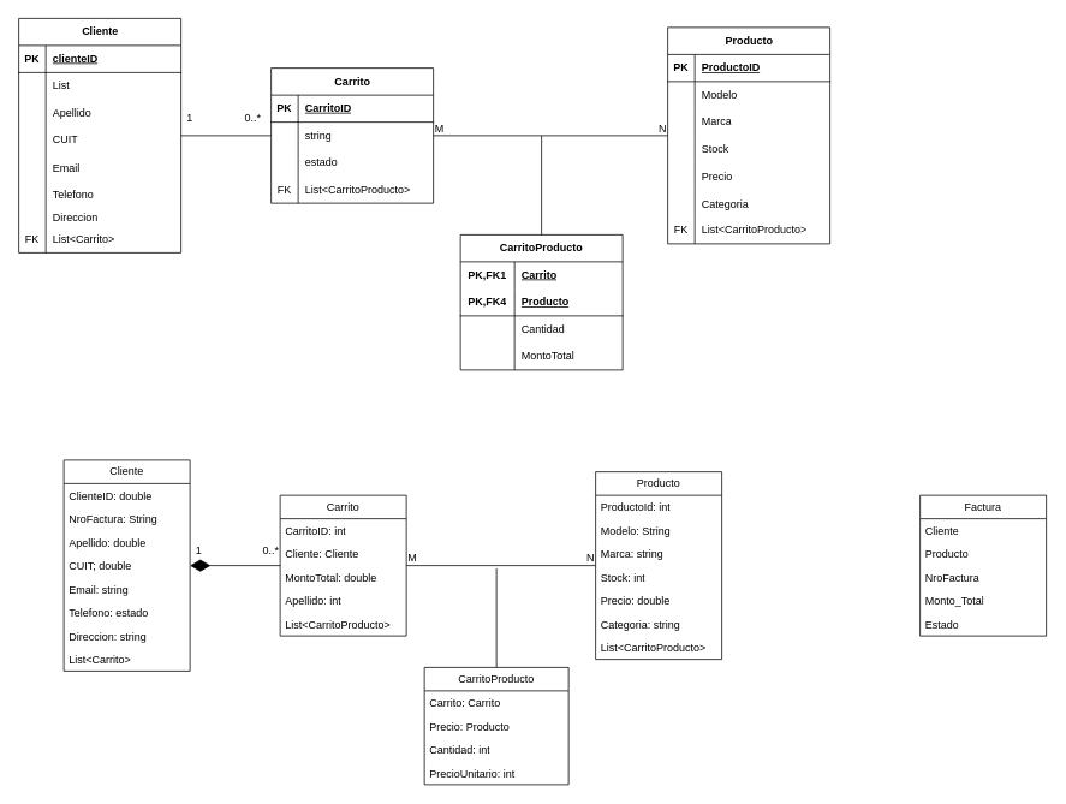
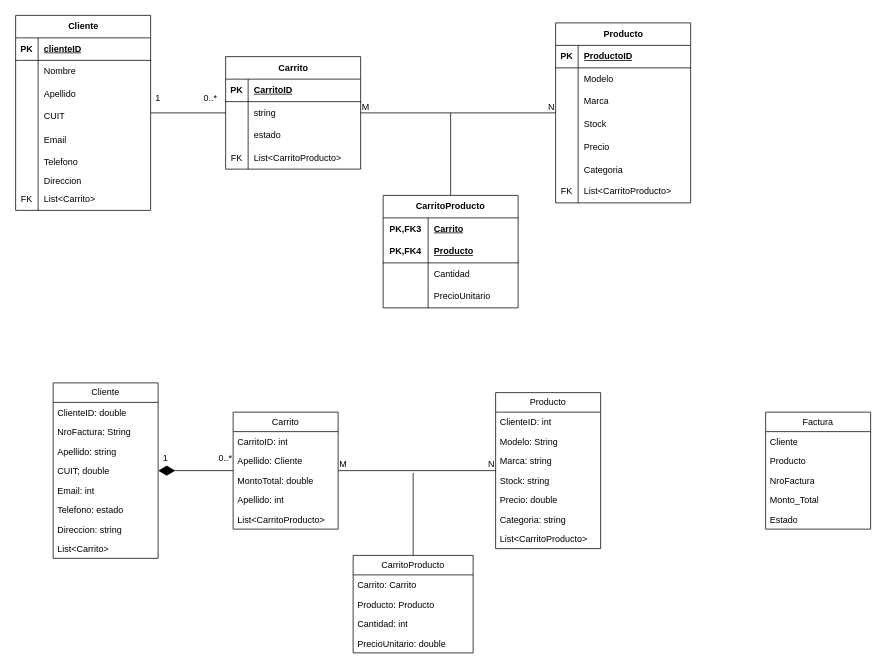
- <mxCell id="8" value="List&lt;span style=&quot;white-space: pre;&quot;&gt;&#09;&lt;/span&gt;" style="shape=partialRectangle;connectable=0;fillColor=none;top=0;left=0;bottom=0;right=0;align=left;spacingLeft=6;overflow=hidden;whiteSpace=wrap;html=1;" parent="6" vertex="1"><mxGeometry x="30" width="150" height="30" as="geometry"><mxRectangle width="150" height="30" as="alternateBounds" /></mxGeometry></mxCell>
+ <mxCell id="8" value="Nombre&lt;span style=&quot;white-space: pre;&quot;&gt;&#09;&lt;/span&gt;" style="shape=partialRectangle;connectable=0;fillColor=none;top=0;left=0;bottom=0;right=0;align=left;spacingLeft=6;overflow=hidden;whiteSpace=wrap;html=1;" parent="6" vertex="1"><mxGeometry x="30" width="150" height="30" as="geometry"><mxRectangle width="150" height="30" as="alternateBounds" /></mxGeometry></mxCell>
- <mxCell id="67" value="PK,FK1" style="shape=partialRectangle;connectable=0;fillColor=none;top=0;left=0;bottom=0;right=0;fontStyle=1;overflow=hidden;html=1;whiteSpace=wrap;" parent="66" vertex="1"><mxGeometry width="60" height="30" as="geometry"><mxRectangle width="60" height="30" as="alternateBounds" /></mxGeometry></mxCell>
+ <mxCell id="67" value="PK,FK3" style="shape=partialRectangle;connectable=0;fillColor=none;top=0;left=0;bottom=0;right=0;fontStyle=1;overflow=hidden;html=1;whiteSpace=wrap;" parent="66" vertex="1"><mxGeometry width="60" height="30" as="geometry"><mxRectangle width="60" height="30" as="alternateBounds" /></mxGeometry></mxCell>
- <mxCell id="77" value="MontoTotal" style="shape=partialRectangle;connectable=0;fillColor=none;top=0;left=0;bottom=0;right=0;align=left;spacingLeft=6;overflow=hidden;html=1;whiteSpace=wrap;" parent="75" vertex="1"><mxGeometry x="60" width="120" height="30" as="geometry"><mxRectangle width="120" height="30" as="alternateBounds" /></mxGeometry></mxCell>
+ <mxCell id="77" value="PrecioUnitario" style="shape=partialRectangle;connectable=0;fillColor=none;top=0;left=0;bottom=0;right=0;align=left;spacingLeft=6;overflow=hidden;html=1;whiteSpace=wrap;" parent="75" vertex="1"><mxGeometry x="60" width="120" height="30" as="geometry"><mxRectangle width="120" height="30" as="alternateBounds" /></mxGeometry></mxCell>
- <mxCell id="103" value="ProductoId: int" style="text;strokeColor=none;fillColor=none;align=left;verticalAlign=top;spacingLeft=4;spacingRight=4;overflow=hidden;rotatable=0;points=[[0,0.5],[1,0.5]];portConstraint=eastwest;whiteSpace=wrap;html=1;" parent="102" vertex="1"><mxGeometry y="26" width="140" height="26" as="geometry" /></mxCell>
+ <mxCell id="103" value="ClienteID: int" style="text;strokeColor=none;fillColor=none;align=left;verticalAlign=top;spacingLeft=4;spacingRight=4;overflow=hidden;rotatable=0;points=[[0,0.5],[1,0.5]];portConstraint=eastwest;whiteSpace=wrap;html=1;" parent="102" vertex="1"><mxGeometry y="26" width="140" height="26" as="geometry" /></mxCell>
- <mxCell id="85" value="Apellido: double" style="text;strokeColor=none;fillColor=none;align=left;verticalAlign=top;spacingLeft=4;spacingRight=4;overflow=hidden;rotatable=0;points=[[0,0.5],[1,0.5]];portConstraint=eastwest;whiteSpace=wrap;html=1;" parent="82" vertex="1"><mxGeometry y="78" width="140" height="26" as="geometry" /></mxCell>
+ <mxCell id="85" value="Apellido: string" style="text;strokeColor=none;fillColor=none;align=left;verticalAlign=top;spacingLeft=4;spacingRight=4;overflow=hidden;rotatable=0;points=[[0,0.5],[1,0.5]];portConstraint=eastwest;whiteSpace=wrap;html=1;" parent="82" vertex="1"><mxGeometry y="78" width="140" height="26" as="geometry" /></mxCell>
- <mxCell id="93" value="Cliente: Cliente" style="text;strokeColor=none;fillColor=none;align=left;verticalAlign=top;spacingLeft=4;spacingRight=4;overflow=hidden;rotatable=0;points=[[0,0.5],[1,0.5]];portConstraint=eastwest;whiteSpace=wrap;html=1;" parent="91" vertex="1"><mxGeometry y="52" width="140" height="26" as="geometry" /></mxCell>
+ <mxCell id="93" value="Apellido: Cliente" style="text;strokeColor=none;fillColor=none;align=left;verticalAlign=top;spacingLeft=4;spacingRight=4;overflow=hidden;rotatable=0;points=[[0,0.5],[1,0.5]];portConstraint=eastwest;whiteSpace=wrap;html=1;" parent="91" vertex="1"><mxGeometry y="52" width="140" height="26" as="geometry" /></mxCell>
- <mxCell id="106" value="Stock: int" style="text;strokeColor=none;fillColor=none;align=left;verticalAlign=top;spacingLeft=4;spacingRight=4;overflow=hidden;rotatable=0;points=[[0,0.5],[1,0.5]];portConstraint=eastwest;whiteSpace=wrap;html=1;" parent="102" vertex="1"><mxGeometry y="104" width="140" height="26" as="geometry" /></mxCell>
+ <mxCell id="106" value="Stock: string" style="text;strokeColor=none;fillColor=none;align=left;verticalAlign=top;spacingLeft=4;spacingRight=4;overflow=hidden;rotatable=0;points=[[0,0.5],[1,0.5]];portConstraint=eastwest;whiteSpace=wrap;html=1;" parent="102" vertex="1"><mxGeometry y="104" width="140" height="26" as="geometry" /></mxCell>
- <mxCell id="87" value="Email: string" style="text;strokeColor=none;fillColor=none;align=left;verticalAlign=top;spacingLeft=4;spacingRight=4;overflow=hidden;rotatable=0;points=[[0,0.5],[1,0.5]];portConstraint=eastwest;whiteSpace=wrap;html=1;" parent="82" vertex="1"><mxGeometry y="130" width="140" height="26" as="geometry" /></mxCell>
+ <mxCell id="87" value="Email: int" style="text;strokeColor=none;fillColor=none;align=left;verticalAlign=top;spacingLeft=4;spacingRight=4;overflow=hidden;rotatable=0;points=[[0,0.5],[1,0.5]];portConstraint=eastwest;whiteSpace=wrap;html=1;" parent="82" vertex="1"><mxGeometry y="130" width="140" height="26" as="geometry" /></mxCell>
- <mxCell id="99" value="Precio: Producto" style="text;strokeColor=none;fillColor=none;align=left;verticalAlign=top;spacingLeft=4;spacingRight=4;overflow=hidden;rotatable=0;points=[[0,0.5],[1,0.5]];portConstraint=eastwest;whiteSpace=wrap;html=1;" parent="97" vertex="1"><mxGeometry y="52" width="160" height="26" as="geometry" /></mxCell>
+ <mxCell id="99" value="Producto: Producto" style="text;strokeColor=none;fillColor=none;align=left;verticalAlign=top;spacingLeft=4;spacingRight=4;overflow=hidden;rotatable=0;points=[[0,0.5],[1,0.5]];portConstraint=eastwest;whiteSpace=wrap;html=1;" parent="97" vertex="1"><mxGeometry y="52" width="160" height="26" as="geometry" /></mxCell>
- <mxCell id="101" value="PrecioUnitario: int" style="text;strokeColor=none;fillColor=none;align=left;verticalAlign=top;spacingLeft=4;spacingRight=4;overflow=hidden;rotatable=0;points=[[0,0.5],[1,0.5]];portConstraint=eastwest;whiteSpace=wrap;html=1;" parent="97" vertex="1"><mxGeometry y="104" width="160" height="26" as="geometry" /></mxCell>
+ <mxCell id="101" value="PrecioUnitario: double" style="text;strokeColor=none;fillColor=none;align=left;verticalAlign=top;spacingLeft=4;spacingRight=4;overflow=hidden;rotatable=0;points=[[0,0.5],[1,0.5]];portConstraint=eastwest;whiteSpace=wrap;html=1;" parent="97" vertex="1"><mxGeometry y="104" width="160" height="26" as="geometry" /></mxCell>
